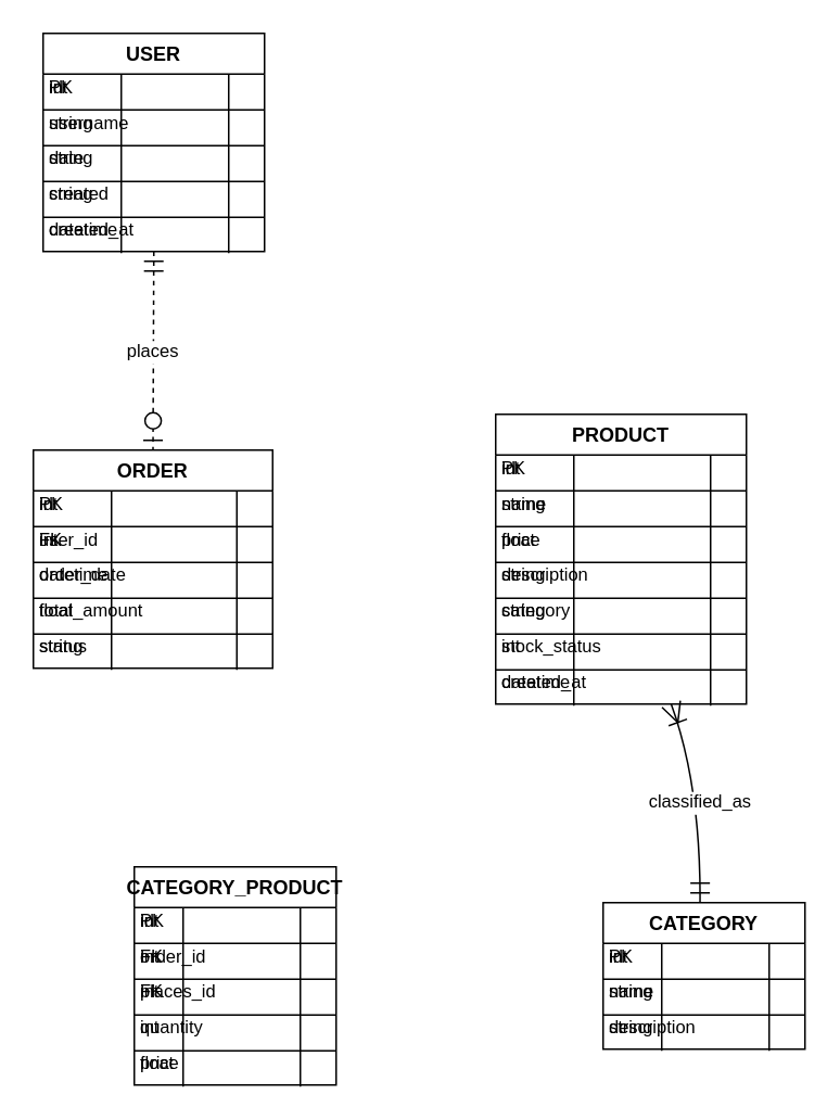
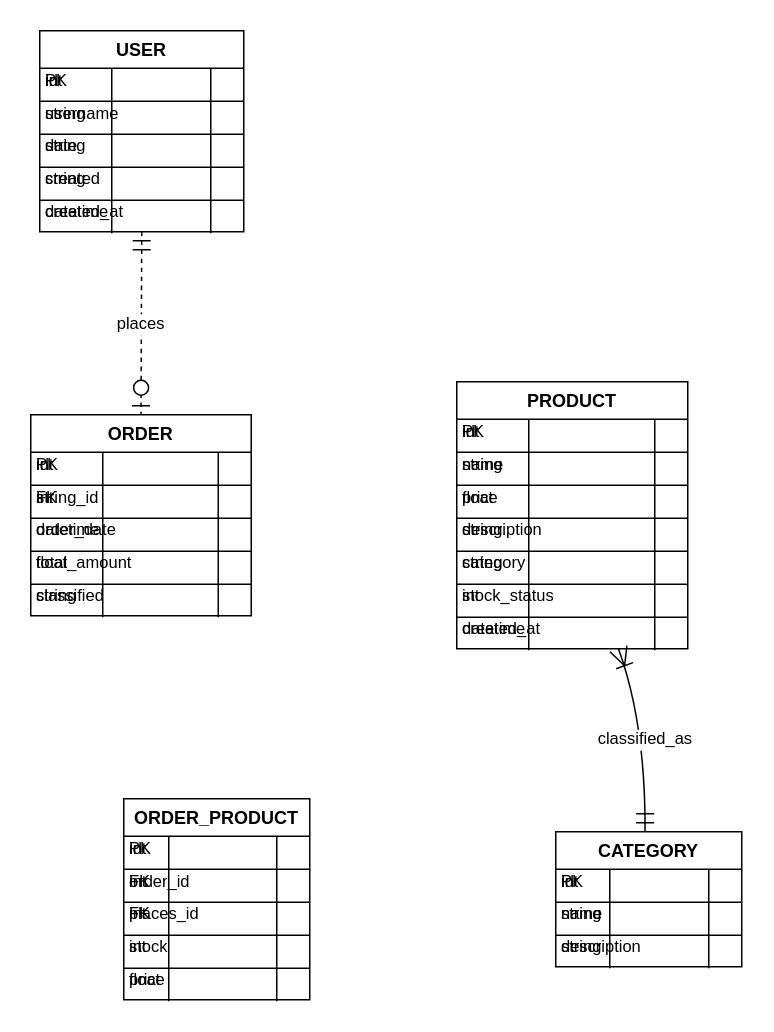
- <mxCell id="59" value="user_id" style="shape=partialRectangle;connectable=0;fillColor=none;top=0;left=0;bottom=0;right=0;align=left;spacingLeft=2;overflow=hidden;fontSize=11;" vertex="1" parent="57"><mxGeometry width="77" height="22" as="geometry" /></mxCell>
+ <mxCell id="59" value="string_id" style="shape=partialRectangle;connectable=0;fillColor=none;top=0;left=0;bottom=0;right=0;align=left;spacingLeft=2;overflow=hidden;fontSize=11;" vertex="1" parent="57"><mxGeometry width="77" height="22" as="geometry" /></mxCell>
- <mxCell id="71" value="status" style="shape=partialRectangle;connectable=0;fillColor=none;top=0;left=0;bottom=0;right=0;align=left;spacingLeft=2;overflow=hidden;fontSize=11;" vertex="1" parent="69"><mxGeometry width="77" height="22" as="geometry" /></mxCell>
+ <mxCell id="71" value="classified" style="shape=partialRectangle;connectable=0;fillColor=none;top=0;left=0;bottom=0;right=0;align=left;spacingLeft=2;overflow=hidden;fontSize=11;" vertex="1" parent="69"><mxGeometry width="77" height="22" as="geometry" /></mxCell>
- <mxCell id="73" value="CATEGORY_PRODUCT" style="shape=table;startSize=25;container=1;collapsible=0;childLayout=tableLayout;fixedRows=1;rowLines=1;fontStyle=1;align=center;resizeLast=1;" vertex="1" parent="1"><mxGeometry x="82" y="532" width="124" height="134" as="geometry" /></mxCell>
+ <mxCell id="73" value="ORDER_PRODUCT" style="shape=table;startSize=25;container=1;collapsible=0;childLayout=tableLayout;fixedRows=1;rowLines=1;fontStyle=1;align=center;resizeLast=1;" vertex="1" parent="1"><mxGeometry x="82" y="532" width="124" height="134" as="geometry" /></mxCell>
- <mxCell id="88" value="quantity" style="shape=partialRectangle;connectable=0;fillColor=none;top=0;left=0;bottom=0;right=0;align=left;spacingLeft=2;overflow=hidden;fontSize=11;" vertex="1" parent="86"><mxGeometry width="72" height="22" as="geometry" /></mxCell>
+ <mxCell id="88" value="stock" style="shape=partialRectangle;connectable=0;fillColor=none;top=0;left=0;bottom=0;right=0;align=left;spacingLeft=2;overflow=hidden;fontSize=11;" vertex="1" parent="86"><mxGeometry width="72" height="22" as="geometry" /></mxCell>
